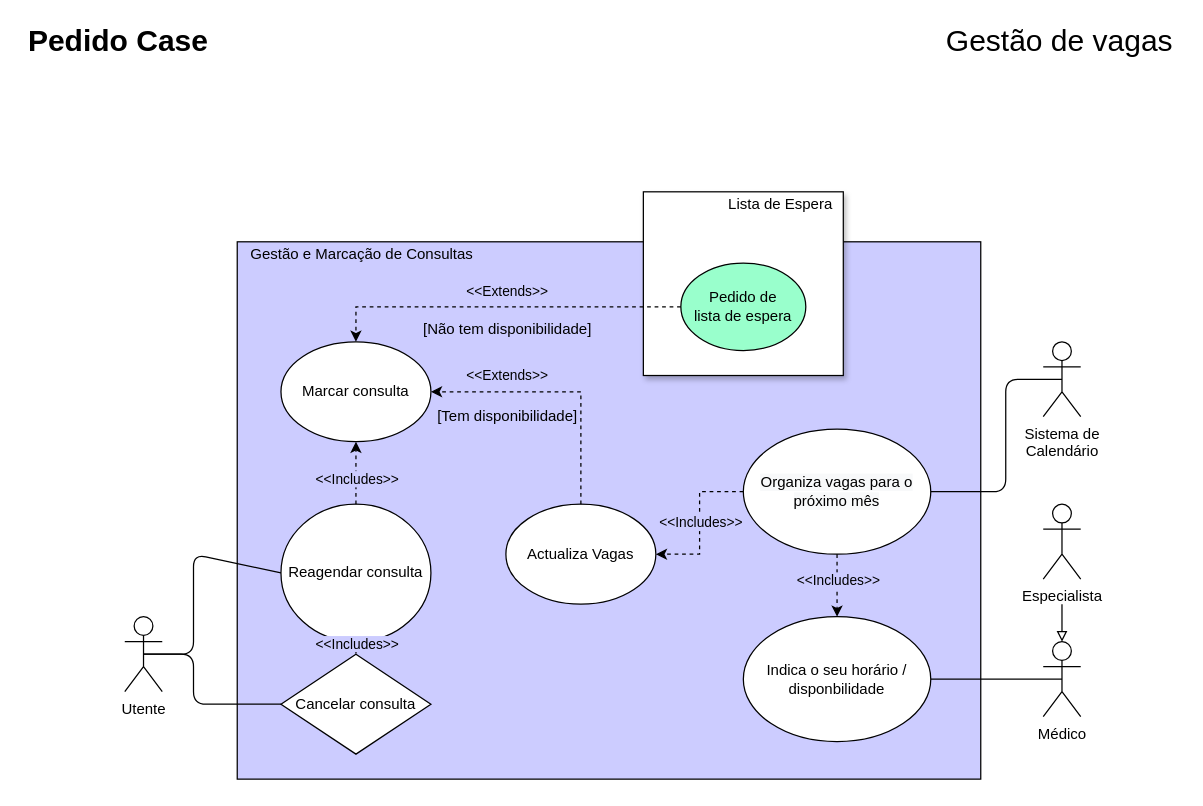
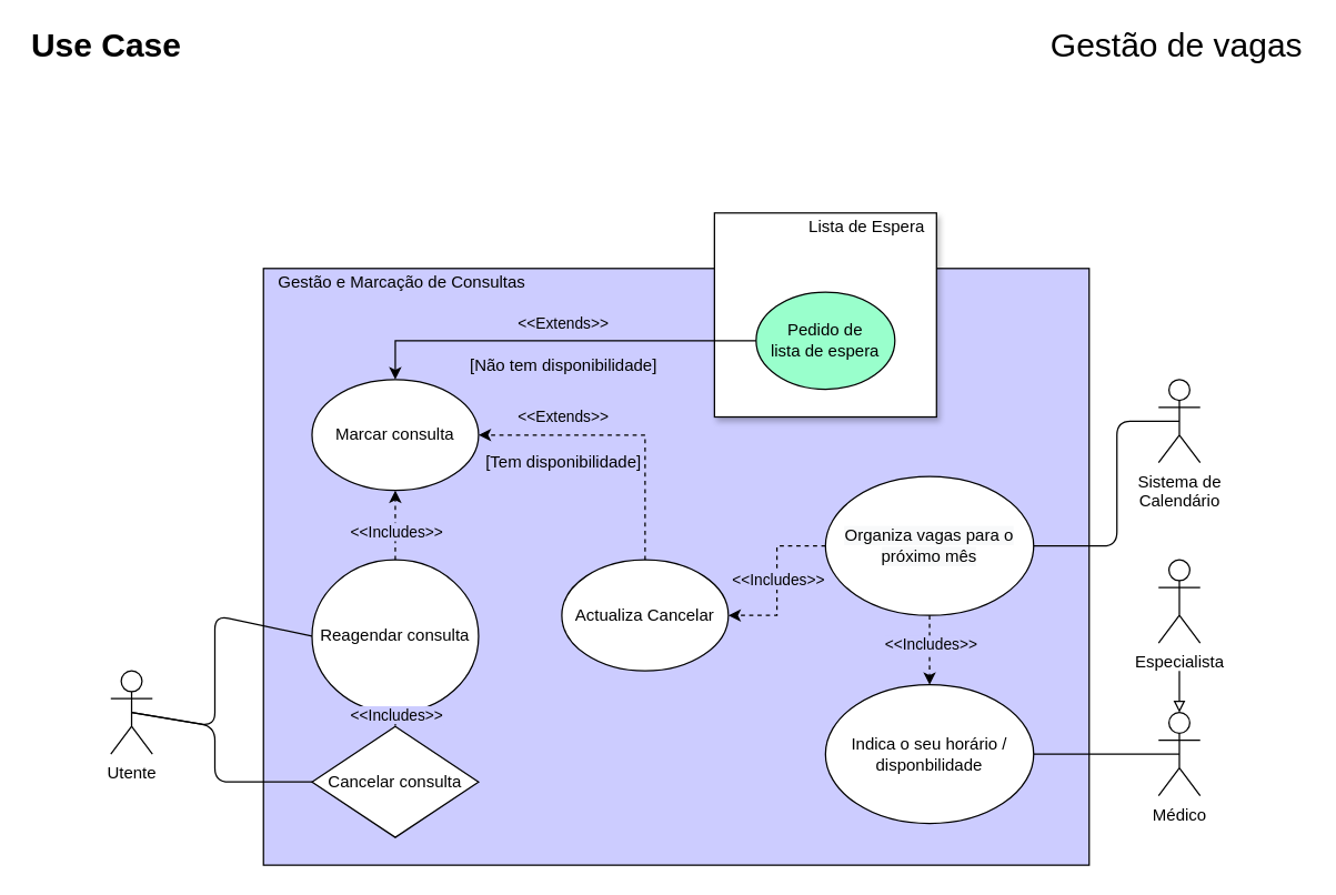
- <mxCell id="4" value="&lt;h6&gt;&lt;font style=&quot;font-size: 24px&quot;&gt;Pedido Case&lt;/font&gt;&lt;/h6&gt;" style="text;html=1;strokeColor=none;fillColor=none;align=left;verticalAlign=middle;whiteSpace=wrap;rounded=0;" parent="3" vertex="1"><mxGeometry width="320" height="20" as="geometry" /></mxCell>
+ <mxCell id="4" value="&lt;h6&gt;&lt;font style=&quot;font-size: 24px&quot;&gt;Use Case&lt;/font&gt;&lt;/h6&gt;" style="text;html=1;strokeColor=none;fillColor=none;align=left;verticalAlign=middle;whiteSpace=wrap;rounded=0;" parent="3" vertex="1"><mxGeometry width="320" height="20" as="geometry" /></mxCell>
- <mxCell id="32" style="edgeStyle=orthogonalEdgeStyle;rounded=0;orthogonalLoop=1;jettySize=auto;html=1;exitX=0;exitY=0.5;exitDx=0;exitDy=0;startArrow=none;startFill=0;entryX=0.5;entryY=0;entryDx=0;entryDy=0;dashed=1;" parent="8" source="25" target="20" edge="1"><mxGeometry relative="1" as="geometry"><mxPoint x="135" y="220" as="sourcePoint" /><mxPoint x="345" y="340" as="targetPoint" /></mxGeometry></mxCell>
+ <mxCell id="32" style="edgeStyle=orthogonalEdgeStyle;rounded=0;orthogonalLoop=1;jettySize=auto;html=1;exitX=0;exitY=0.5;exitDx=0;exitDy=0;startArrow=none;startFill=0;entryX=0.5;entryY=0;entryDx=0;entryDy=0;dashed=0;" parent="8" source="25" target="20" edge="1"><mxGeometry relative="1" as="geometry"><mxPoint x="135" y="220" as="sourcePoint" /><mxPoint x="345" y="340" as="targetPoint" /></mxGeometry></mxCell>
- <mxCell id="18" value="Actualiza Vagas" style="ellipse;whiteSpace=wrap;html=1;" parent="8" vertex="1"><mxGeometry x="265" y="250" width="120" height="80" as="geometry" /></mxCell>
+ <mxCell id="18" value="Actualiza Cancelar" style="ellipse;whiteSpace=wrap;html=1;" parent="8" vertex="1"><mxGeometry x="265" y="250" width="120" height="80" as="geometry" /></mxCell>
- <mxCell id="7" value="Utente" style="shape=umlActor;verticalLabelPosition=bottom;verticalAlign=top;html=1;" parent="6" vertex="1"><mxGeometry x="50" y="340" width="30" height="60" as="geometry" /></mxCell>
+ <mxCell id="7" value="Utente" style="shape=umlActor;verticalLabelPosition=bottom;verticalAlign=top;html=1;" parent="6" vertex="1"><mxGeometry x="30" y="330" width="30" height="60" as="geometry" /></mxCell>
